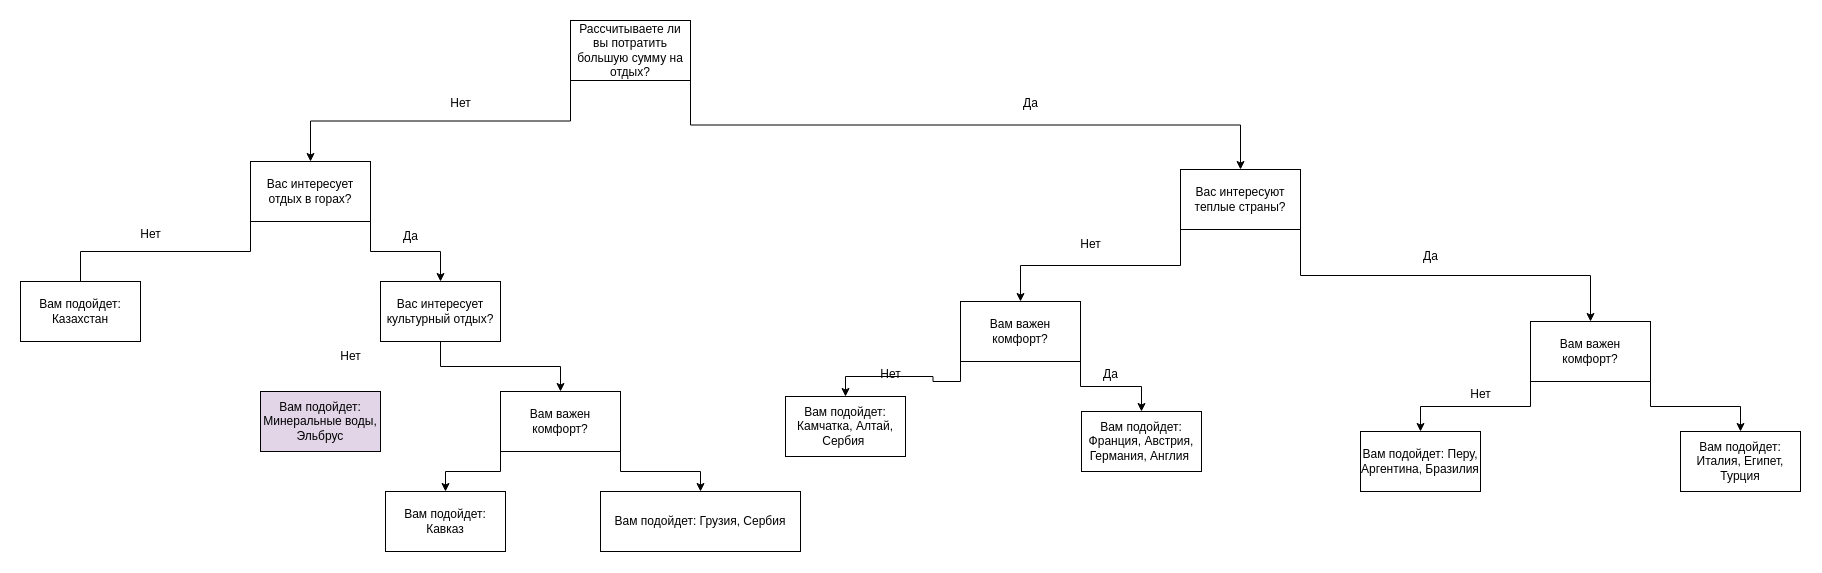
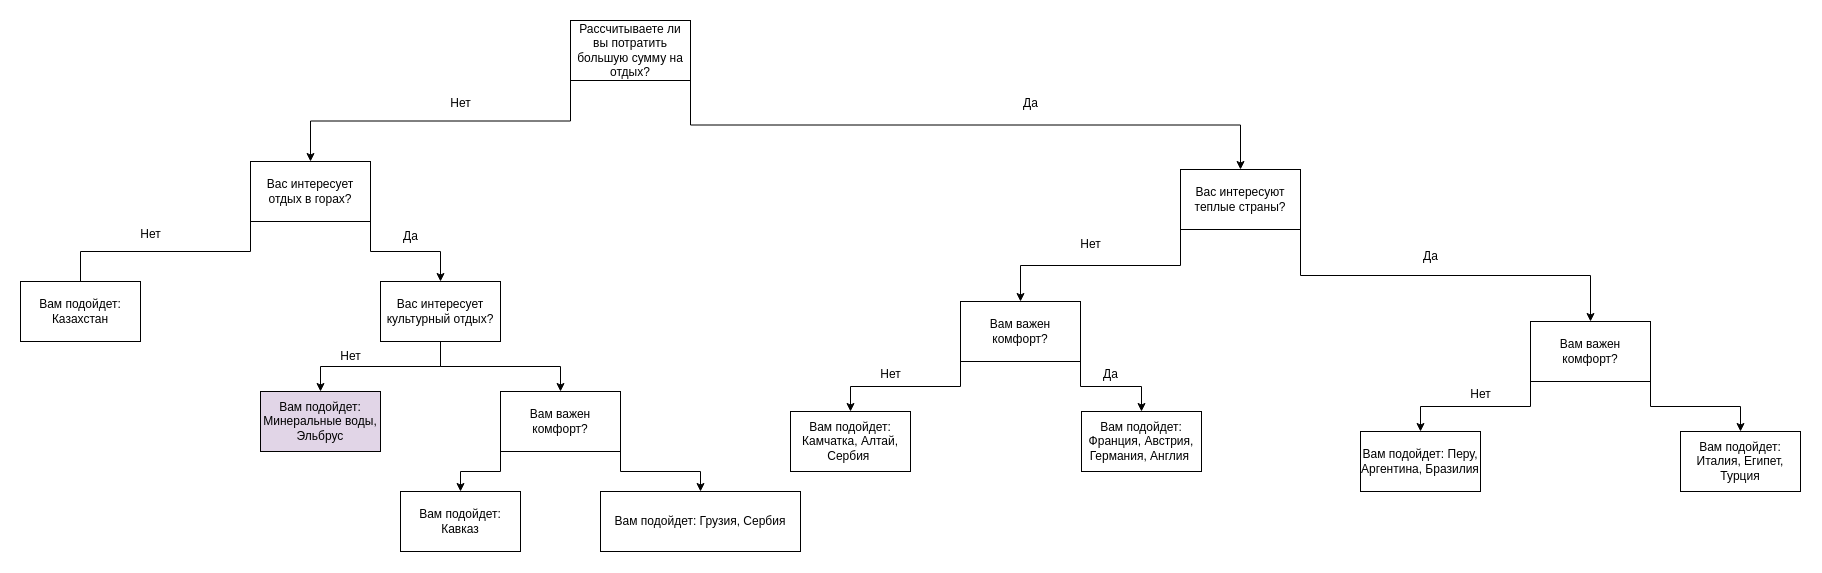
+ <mxCell id="14" style="edgeStyle=orthogonalEdgeStyle;rounded=0;orthogonalLoop=1;jettySize=auto;html=1;exitX=0.5;exitY=1;exitDx=0;exitDy=0;entryX=0.5;entryY=0;entryDx=0;entryDy=0;" edge="1" parent="1" source="16" target="19"><mxGeometry relative="1" as="geometry" /></mxCell>
- <mxCell id="34" value="Вам подойдет: Камчатка, Алтай, Сербия&amp;nbsp;" style="rounded=0;whiteSpace=wrap;html=1;" vertex="1" parent="1"><mxGeometry x="785" y="396" width="120" height="60" as="geometry" /></mxCell>
+ <mxCell id="34" value="Вам подойдет: Камчатка, Алтай, Сербия&amp;nbsp;" style="rounded=0;whiteSpace=wrap;html=1;" vertex="1" parent="1"><mxGeometry x="790" y="411" width="120" height="60" as="geometry" /></mxCell>
- <mxCell id="24" value="Вам подойдет: Кавказ" style="rounded=0;whiteSpace=wrap;html=1;" vertex="1" parent="1"><mxGeometry x="385" y="491" width="120" height="60" as="geometry" /></mxCell>
+ <mxCell id="24" value="Вам подойдет: Кавказ" style="rounded=0;whiteSpace=wrap;html=1;" vertex="1" parent="1"><mxGeometry x="400" y="491" width="120" height="60" as="geometry" /></mxCell>
